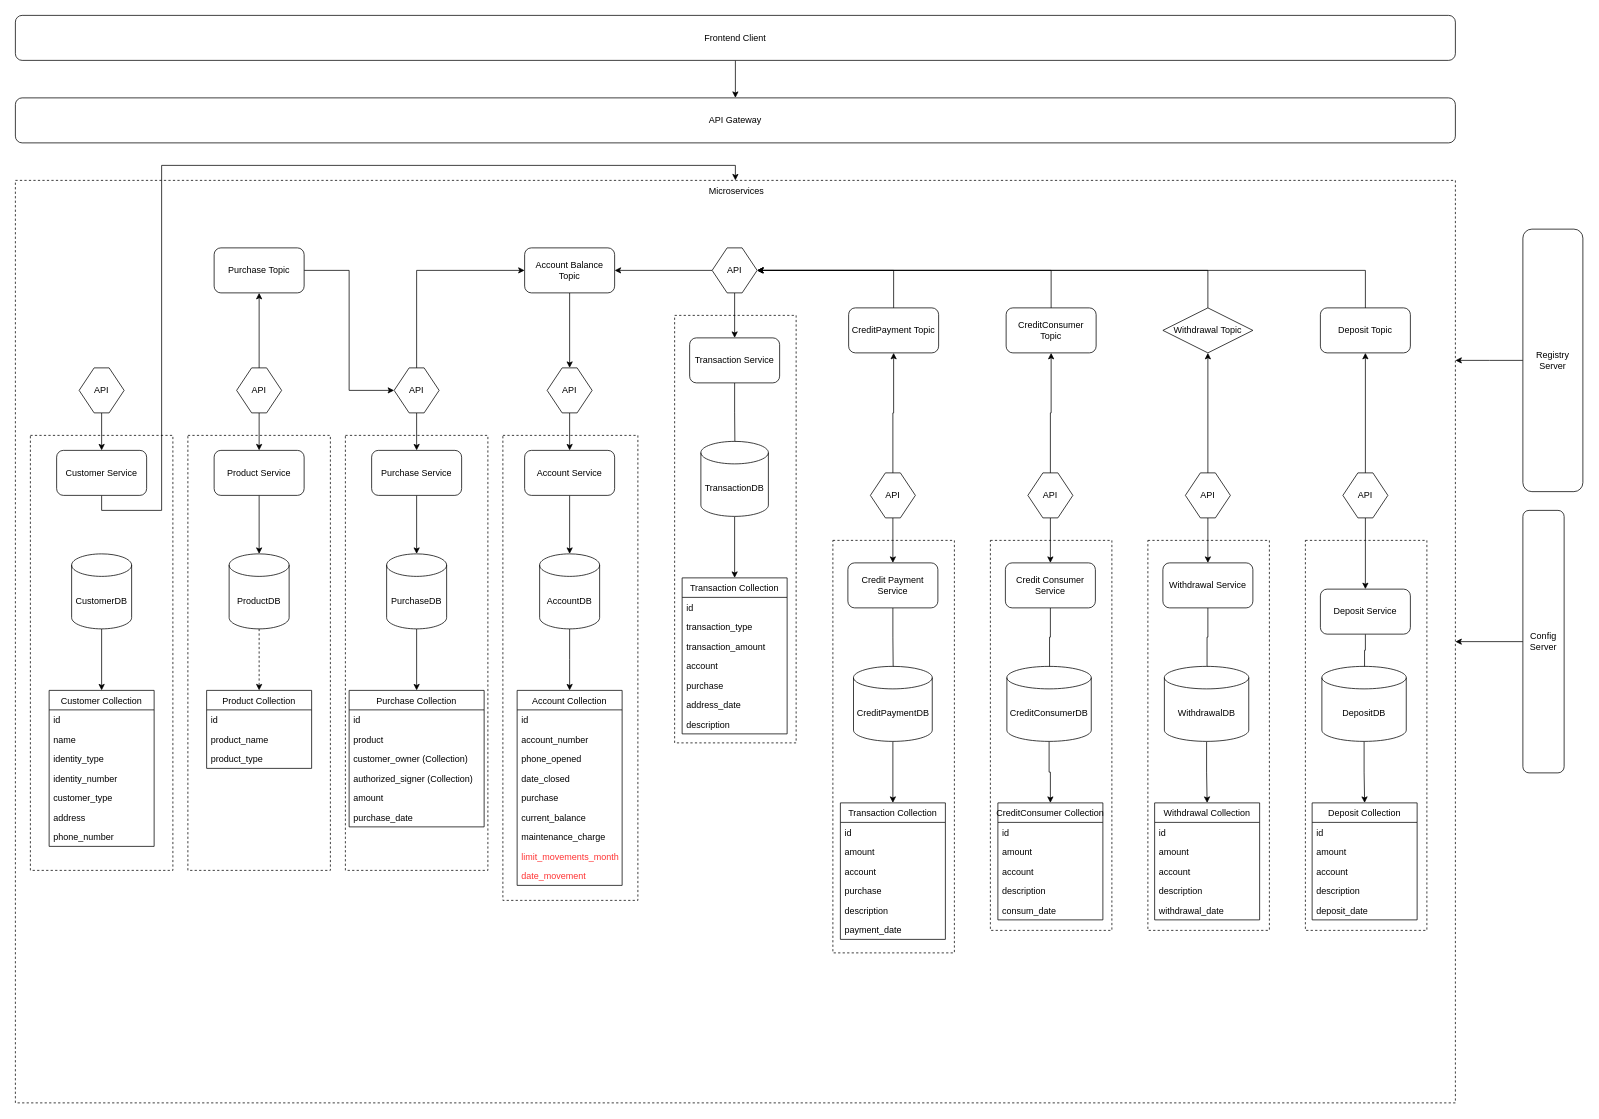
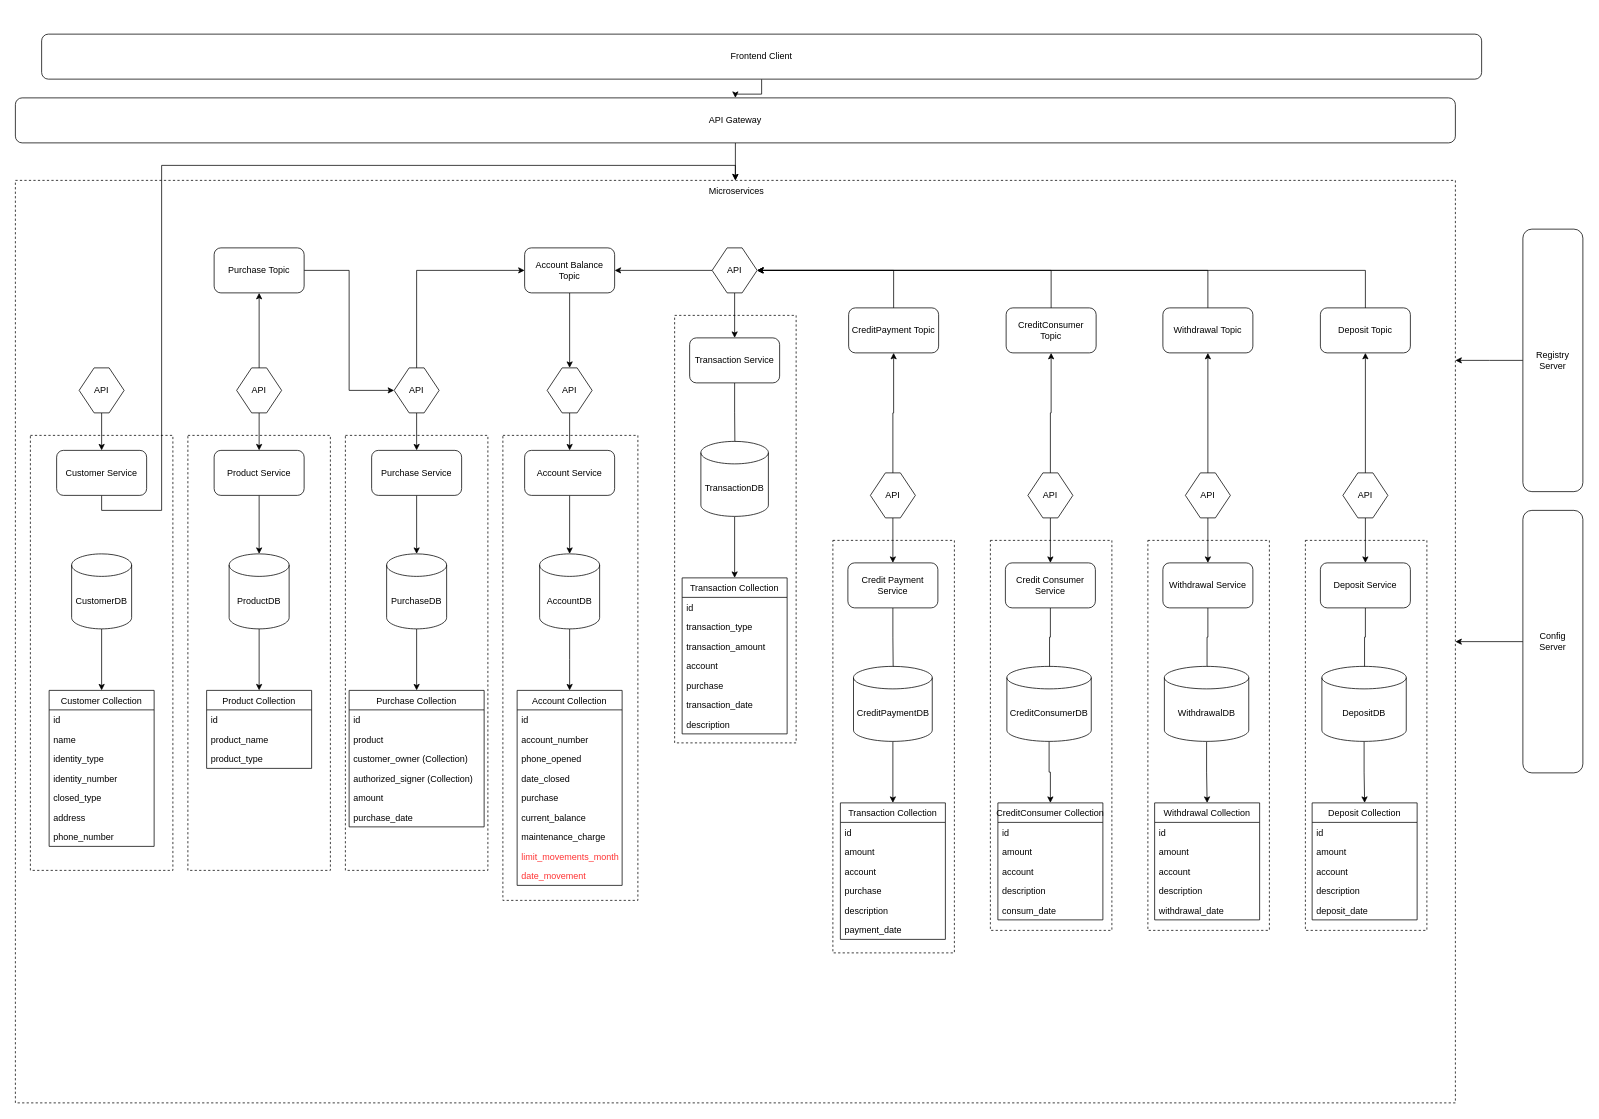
- <mxCell id="9" value="Frontend Client" style="rounded=1;whiteSpace=wrap;html=1;" parent="1" vertex="1"><mxGeometry x="20" y="20" width="1920" height="60" as="geometry" /></mxCell>
+ <mxCell id="9" value="Frontend Client" style="rounded=1;whiteSpace=wrap;html=1;" parent="1" vertex="1"><mxGeometry x="55" y="45" width="1920" height="60" as="geometry" /></mxCell>
+ <mxCell id="10" style="edgeStyle=orthogonalEdgeStyle;rounded=0;orthogonalLoop=1;jettySize=auto;html=1;entryX=0.5;entryY=0;entryDx=0;entryDy=0;" parent="1" source="11" target="2" edge="1"><mxGeometry relative="1" as="geometry" /></mxCell>
- <mxCell id="140" value="Withdrawal Topic" style="rhombus;whiteSpace=wrap;html=1;align=center;verticalAlign=middle;" parent="1" vertex="1"><mxGeometry x="1550" y="410" width="120" height="60" as="geometry" /></mxCell>
+ <mxCell id="140" value="Withdrawal Topic" style="rounded=1;whiteSpace=wrap;html=1;align=center;verticalAlign=middle;" parent="1" vertex="1"><mxGeometry x="1550" y="410" width="120" height="60" as="geometry" /></mxCell>
- <mxCell id="129" value="Deposit Service" style="rounded=1;whiteSpace=wrap;html=1;align=center;verticalAlign=middle;" parent="1" vertex="1"><mxGeometry x="1760" y="785" width="120" height="60" as="geometry" /></mxCell>
+ <mxCell id="129" value="Deposit Service" style="rounded=1;whiteSpace=wrap;html=1;align=center;verticalAlign=middle;" parent="1" vertex="1"><mxGeometry x="1760" y="750" width="120" height="60" as="geometry" /></mxCell>
- <mxCell id="83" value="Config&lt;br&gt;Server" style="rounded=1;whiteSpace=wrap;html=1;align=center;verticalAlign=middle;" parent="1" vertex="1"><mxGeometry x="2030" y="680" width="55" height="350" as="geometry" /></mxCell>
+ <mxCell id="83" value="Config&lt;br&gt;Server" style="rounded=1;whiteSpace=wrap;html=1;align=center;verticalAlign=middle;" parent="1" vertex="1"><mxGeometry x="2030" y="680" width="80" height="350" as="geometry" /></mxCell>
- <mxCell id="74" style="edgeStyle=orthogonalEdgeStyle;rounded=0;orthogonalLoop=1;jettySize=auto;html=1;entryX=0.5;entryY=0;entryDx=0;entryDy=0;fontColor=#FF3333;dashed=1;" parent="1" source="75" target="28" edge="1"><mxGeometry relative="1" as="geometry" /></mxCell>
+ <mxCell id="74" style="edgeStyle=orthogonalEdgeStyle;rounded=0;orthogonalLoop=1;jettySize=auto;html=1;entryX=0.5;entryY=0;entryDx=0;entryDy=0;fontColor=#FF3333;" parent="1" source="75" target="28" edge="1"><mxGeometry relative="1" as="geometry" /></mxCell>
- <mxCell id="38" value="address_date" style="text;strokeColor=none;fillColor=none;align=left;verticalAlign=top;spacingLeft=4;spacingRight=4;overflow=hidden;rotatable=0;points=[[0,0.5],[1,0.5]];portConstraint=eastwest;" parent="32" vertex="1"><mxGeometry y="156" width="140" height="26" as="geometry" /></mxCell>
+ <mxCell id="38" value="transaction_date" style="text;strokeColor=none;fillColor=none;align=left;verticalAlign=top;spacingLeft=4;spacingRight=4;overflow=hidden;rotatable=0;points=[[0,0.5],[1,0.5]];portConstraint=eastwest;" parent="32" vertex="1"><mxGeometry y="156" width="140" height="26" as="geometry" /></mxCell>
- <mxCell id="25" value="customer_type&#10;" style="text;strokeColor=none;fillColor=none;align=left;verticalAlign=top;spacingLeft=4;spacingRight=4;overflow=hidden;rotatable=0;points=[[0,0.5],[1,0.5]];portConstraint=eastwest;" parent="20" vertex="1"><mxGeometry y="130" width="140" height="26" as="geometry" /></mxCell>
+ <mxCell id="25" value="closed_type&#10;" style="text;strokeColor=none;fillColor=none;align=left;verticalAlign=top;spacingLeft=4;spacingRight=4;overflow=hidden;rotatable=0;points=[[0,0.5],[1,0.5]];portConstraint=eastwest;" parent="20" vertex="1"><mxGeometry y="130" width="140" height="26" as="geometry" /></mxCell>
